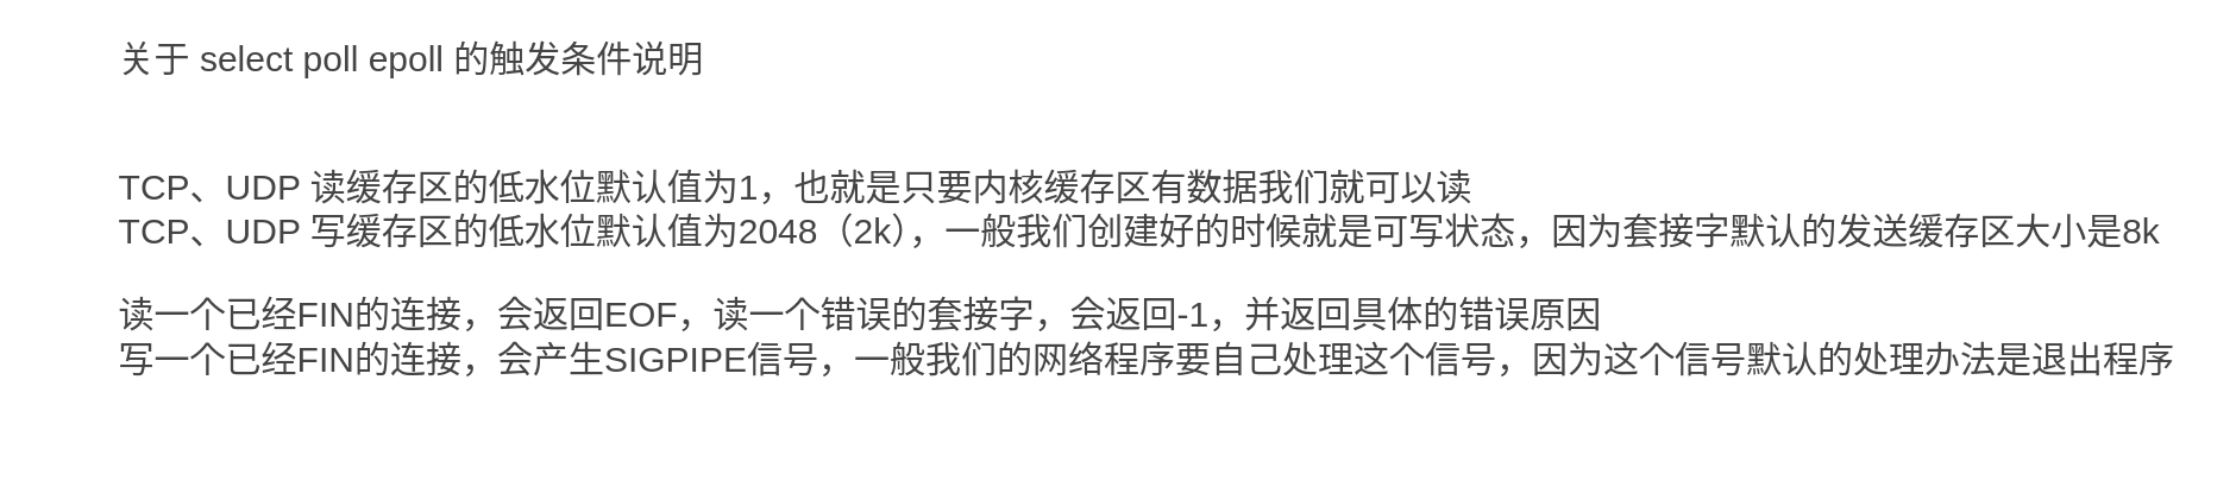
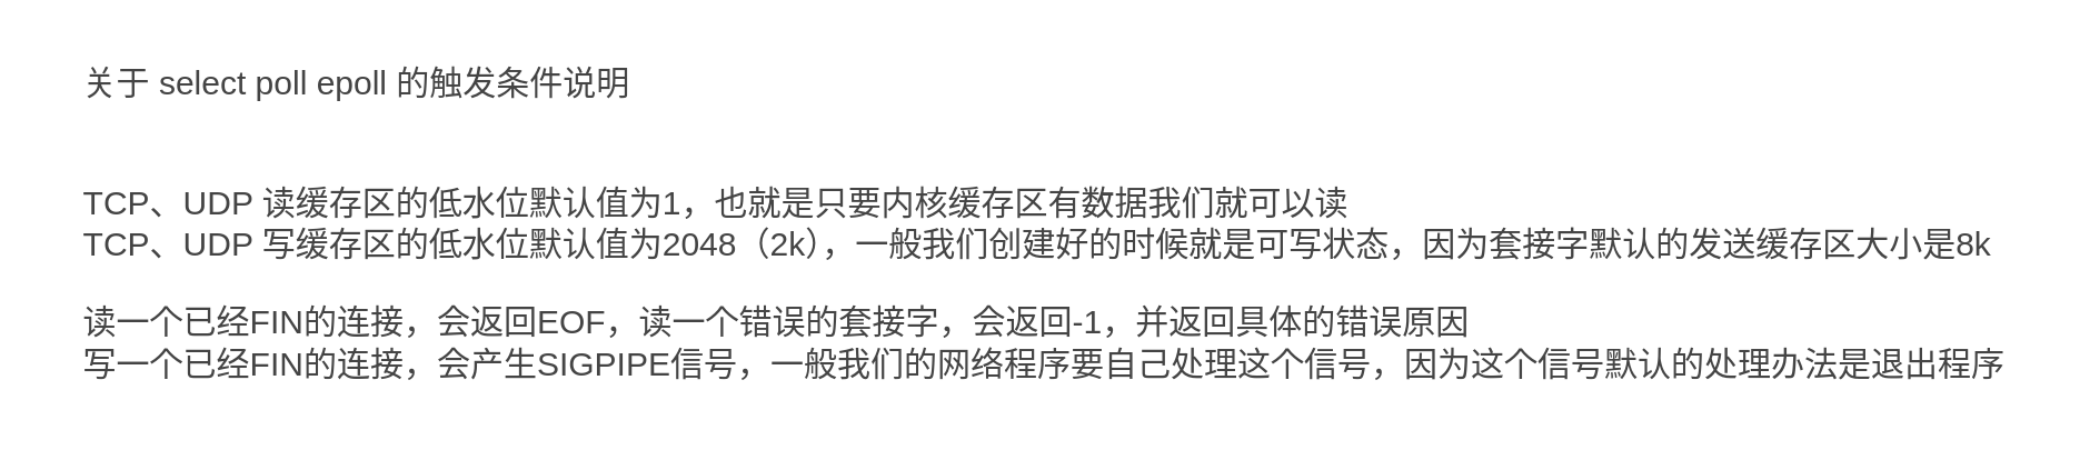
- <mxCell id="2" value="&lt;div style=&quot;text-align: left&quot;&gt;&lt;span style=&quot;background-color: rgb(255 , 255 , 255) ; color: rgb(68 , 68 , 68)&quot;&gt;&lt;font style=&quot;font-size: 12px&quot;&gt;关于 select poll epoll 的触发条件说明&lt;/font&gt;&lt;/span&gt;&lt;/div&gt;&lt;div style=&quot;text-align: left&quot;&gt;&lt;br&gt;&lt;/div&gt;&lt;div style=&quot;text-align: left&quot;&gt;&lt;span style=&quot;background-color: rgb(255 , 255 , 255) ; color: rgb(68 , 68 , 68)&quot;&gt;&lt;font style=&quot;font-size: 12px&quot;&gt;&lt;br&gt;&lt;/font&gt;&lt;/span&gt;&lt;/div&gt;&lt;span style=&quot;background-color: rgb(255 , 255 , 255)&quot;&gt;&lt;font color=&quot;#444444&quot; style=&quot;font-size: 12px&quot;&gt;&lt;div style=&quot;text-align: left&quot;&gt;TCP、UDP 读缓存区的低水位默认值为1，也就是只要内核缓存区有数据我们就可以读&lt;/div&gt;&lt;div style=&quot;text-align: left&quot;&gt;TCP、UDP 写缓存区的低水位默认值为2048（2k），一般我们创建好的时候就是可写状态，因为套接字默认的发送缓存区大小是8k&lt;/div&gt;&lt;div style=&quot;text-align: left&quot;&gt;&lt;br&gt;&lt;/div&gt;&lt;div style=&quot;text-align: left&quot;&gt;读一个已经FIN的连接，会返回EOF，读一个错误的套接字，会返回-1，并返回具体的错误原因&lt;/div&gt;&lt;div style=&quot;text-align: left&quot;&gt;写一个已经FIN的连接，会产生SIGPIPE信号，一般我们的网络程序要自己处理这个信号，因为这个信号默认的处理办法是退出程序&lt;/div&gt;&lt;/font&gt;&lt;/span&gt;" style="text;html=1;align=center;verticalAlign=middle;resizable=0;points=[];autosize=1;" vertex="1" parent="1"><mxGeometry x="30" y="10" width="710" height="120" as="geometry" /></mxCell>
+ <mxCell id="2" value="&lt;div style=&quot;text-align: left&quot;&gt;&lt;span style=&quot;background-color: rgb(255 , 255 , 255) ; color: rgb(68 , 68 , 68)&quot;&gt;&lt;font style=&quot;font-size: 12px&quot;&gt;关于 select poll epoll 的触发条件说明&lt;/font&gt;&lt;/span&gt;&lt;/div&gt;&lt;div style=&quot;text-align: left&quot;&gt;&lt;br&gt;&lt;/div&gt;&lt;div style=&quot;text-align: left&quot;&gt;&lt;span style=&quot;background-color: rgb(255 , 255 , 255) ; color: rgb(68 , 68 , 68)&quot;&gt;&lt;font style=&quot;font-size: 12px&quot;&gt;&lt;br&gt;&lt;/font&gt;&lt;/span&gt;&lt;/div&gt;&lt;span style=&quot;background-color: rgb(255 , 255 , 255)&quot;&gt;&lt;font color=&quot;#444444&quot; style=&quot;font-size: 12px&quot;&gt;&lt;div style=&quot;text-align: left&quot;&gt;TCP、UDP 读缓存区的低水位默认值为1，也就是只要内核缓存区有数据我们就可以读&lt;/div&gt;&lt;div style=&quot;text-align: left&quot;&gt;TCP、UDP 写缓存区的低水位默认值为2048（2k），一般我们创建好的时候就是可写状态，因为套接字默认的发送缓存区大小是8k&lt;/div&gt;&lt;div style=&quot;text-align: left&quot;&gt;&lt;br&gt;&lt;/div&gt;&lt;div style=&quot;text-align: left&quot;&gt;读一个已经FIN的连接，会返回EOF，读一个错误的套接字，会返回-1，并返回具体的错误原因&lt;/div&gt;&lt;div style=&quot;text-align: left&quot;&gt;写一个已经FIN的连接，会产生SIGPIPE信号，一般我们的网络程序要自己处理这个信号，因为这个信号默认的处理办法是退出程序&lt;/div&gt;&lt;/font&gt;&lt;/span&gt;" style="text;html=1;align=center;verticalAlign=middle;resizable=0;points=[];autosize=1;" vertex="1" parent="1"><mxGeometry x="20" y="20" width="710" height="120" as="geometry" /></mxCell>
